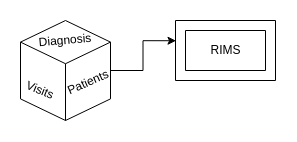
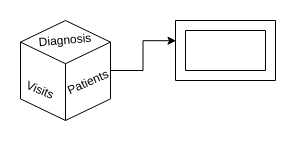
- <mxCell id="8" value="RIMS" style="text;html=1;align=center;verticalAlign=middle;resizable=0;points=[];autosize=1;strokeColor=none;" vertex="1" parent="1"><mxGeometry x="205" y="41" width="40" height="18" as="geometry" /></mxCell>
